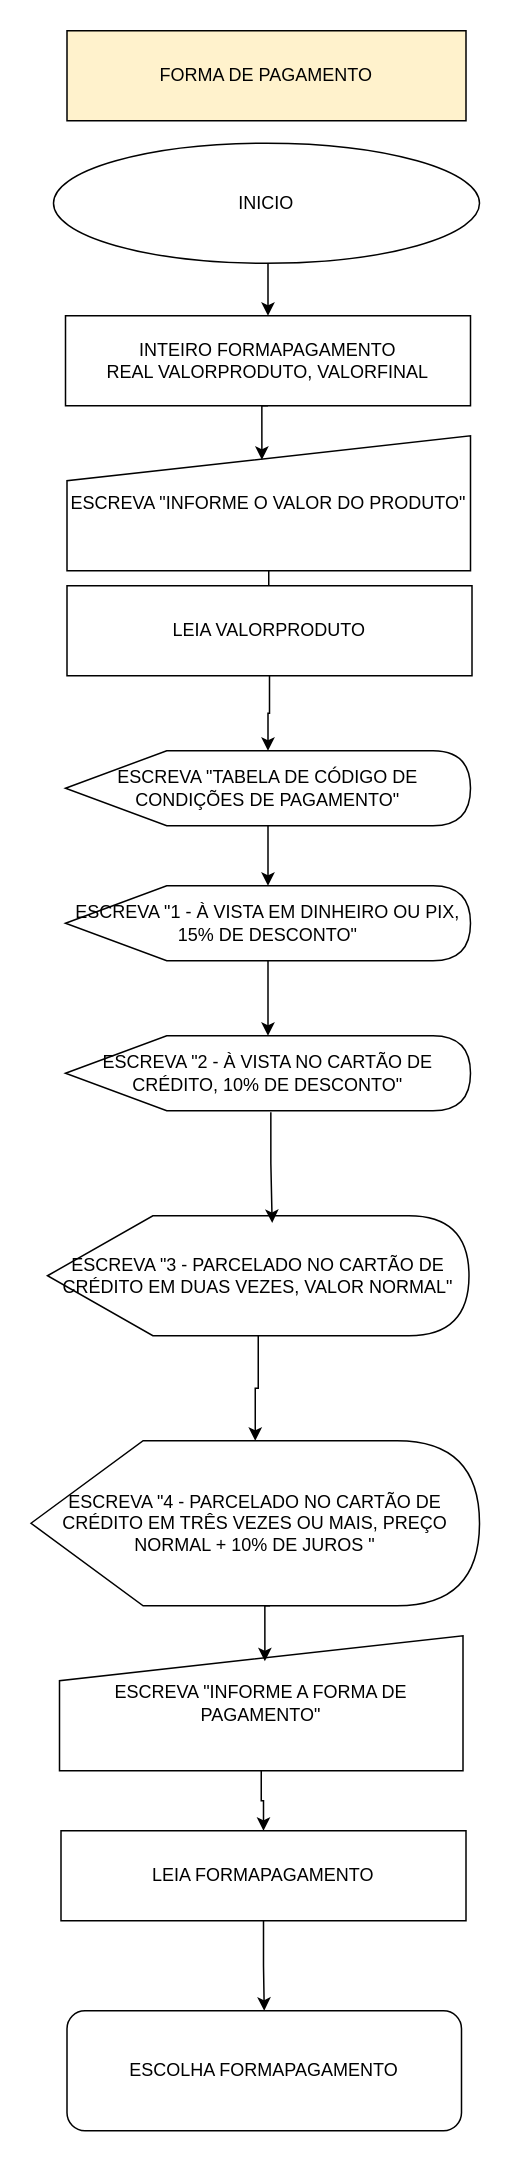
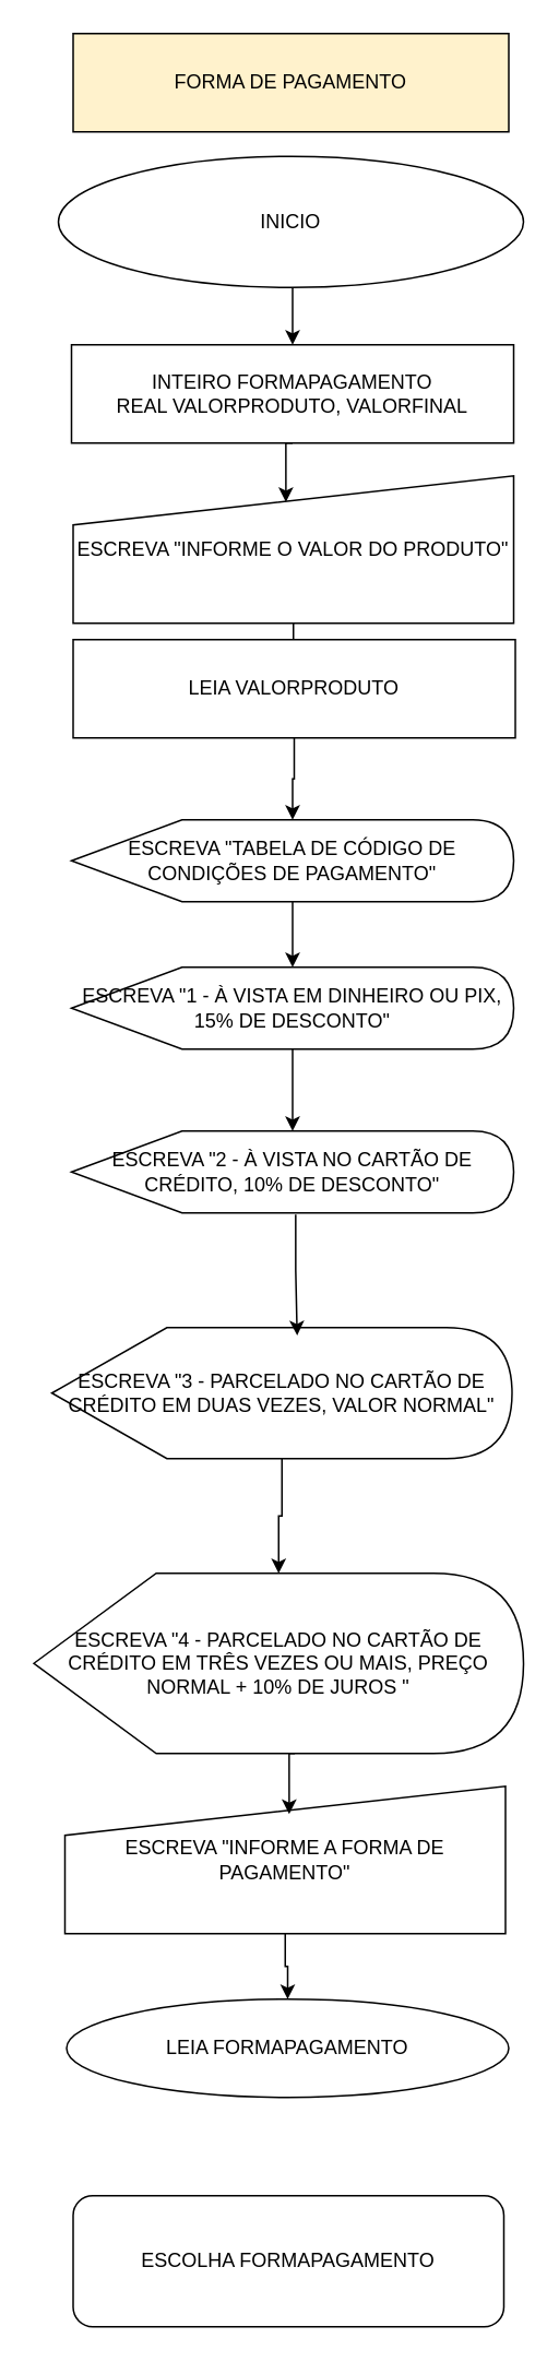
- <mxCell id="22" value="LEIA FORMAPAGAMENTO" style="rounded=0;whiteSpace=wrap;html=1;" vertex="1" parent="1"><mxGeometry x="40" y="1220" width="270" height="60" as="geometry" /></mxCell>
+ <mxCell id="22" value="LEIA FORMAPAGAMENTO" style="ellipse;whiteSpace=wrap;html=1;" vertex="1" parent="1"><mxGeometry x="40" y="1220" width="270" height="60" as="geometry" /></mxCell>
- <mxCell id="21" value="" style="edgeStyle=orthogonalEdgeStyle;rounded=0;orthogonalLoop=1;jettySize=auto;html=1;" edge="1" parent="1" source="22" target="23"><mxGeometry relative="1" as="geometry" /></mxCell>
